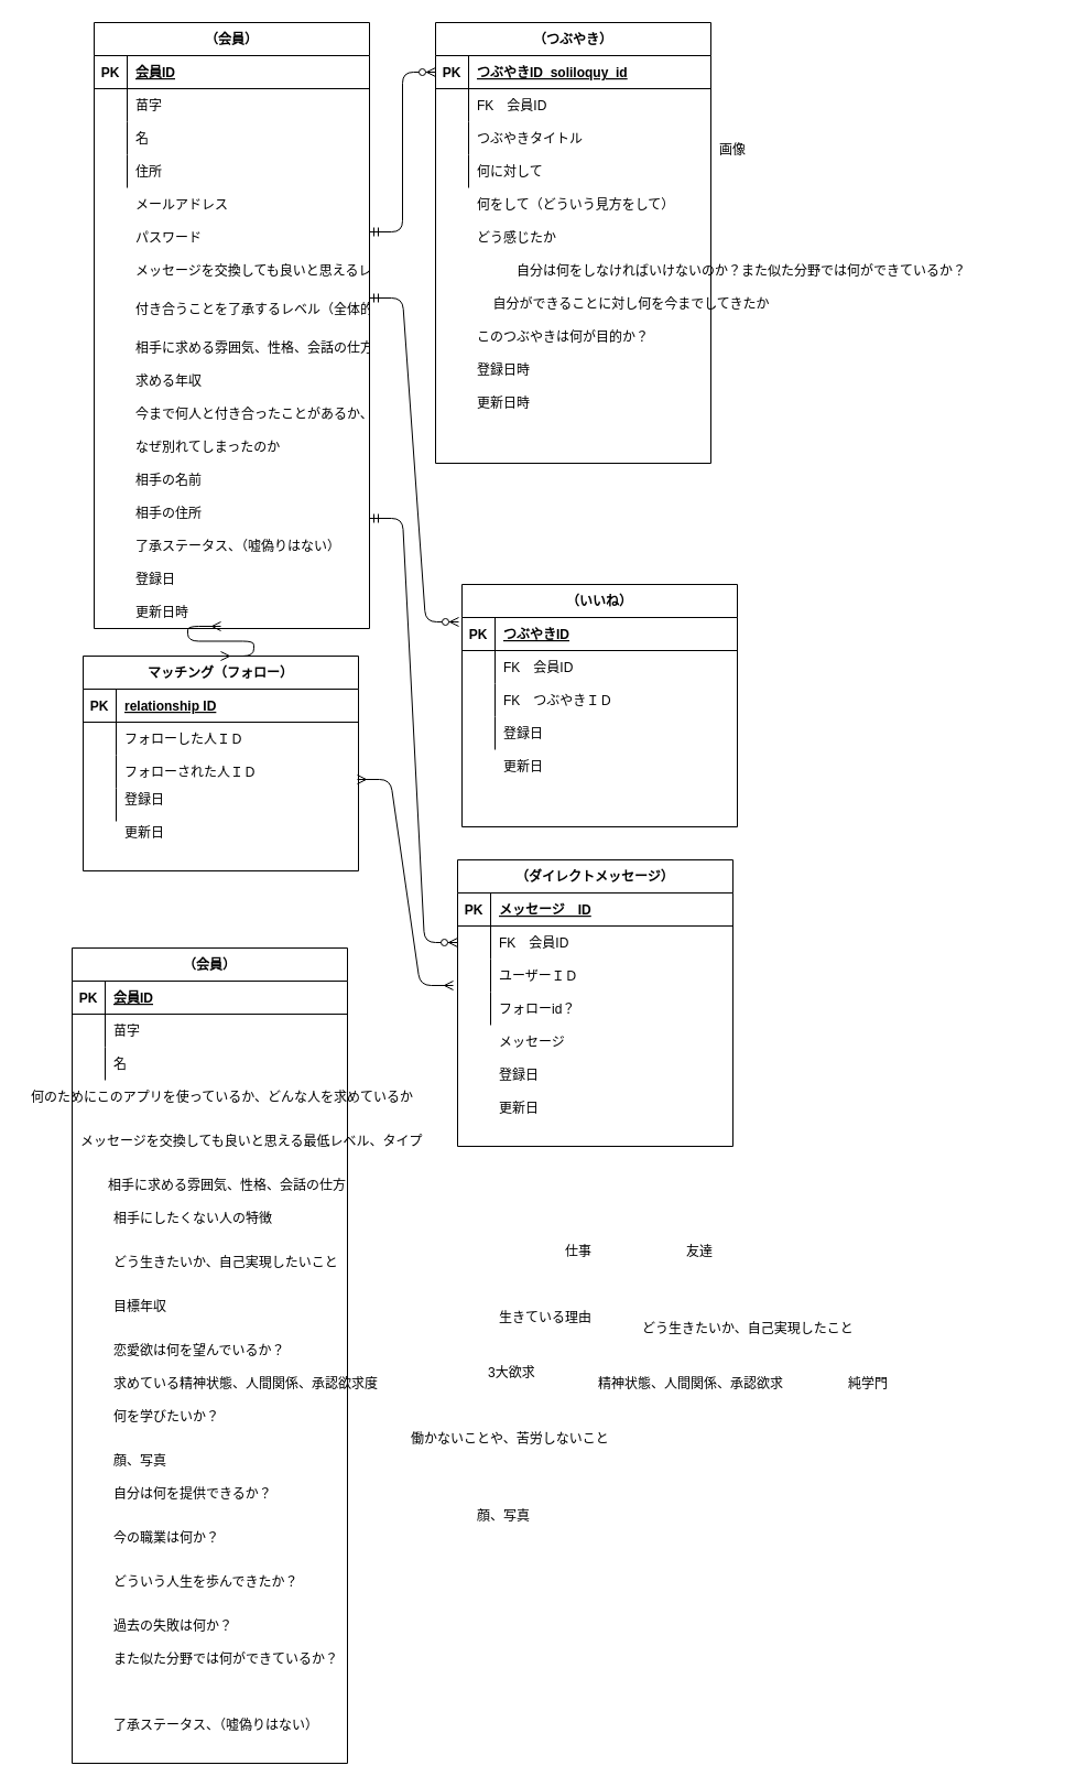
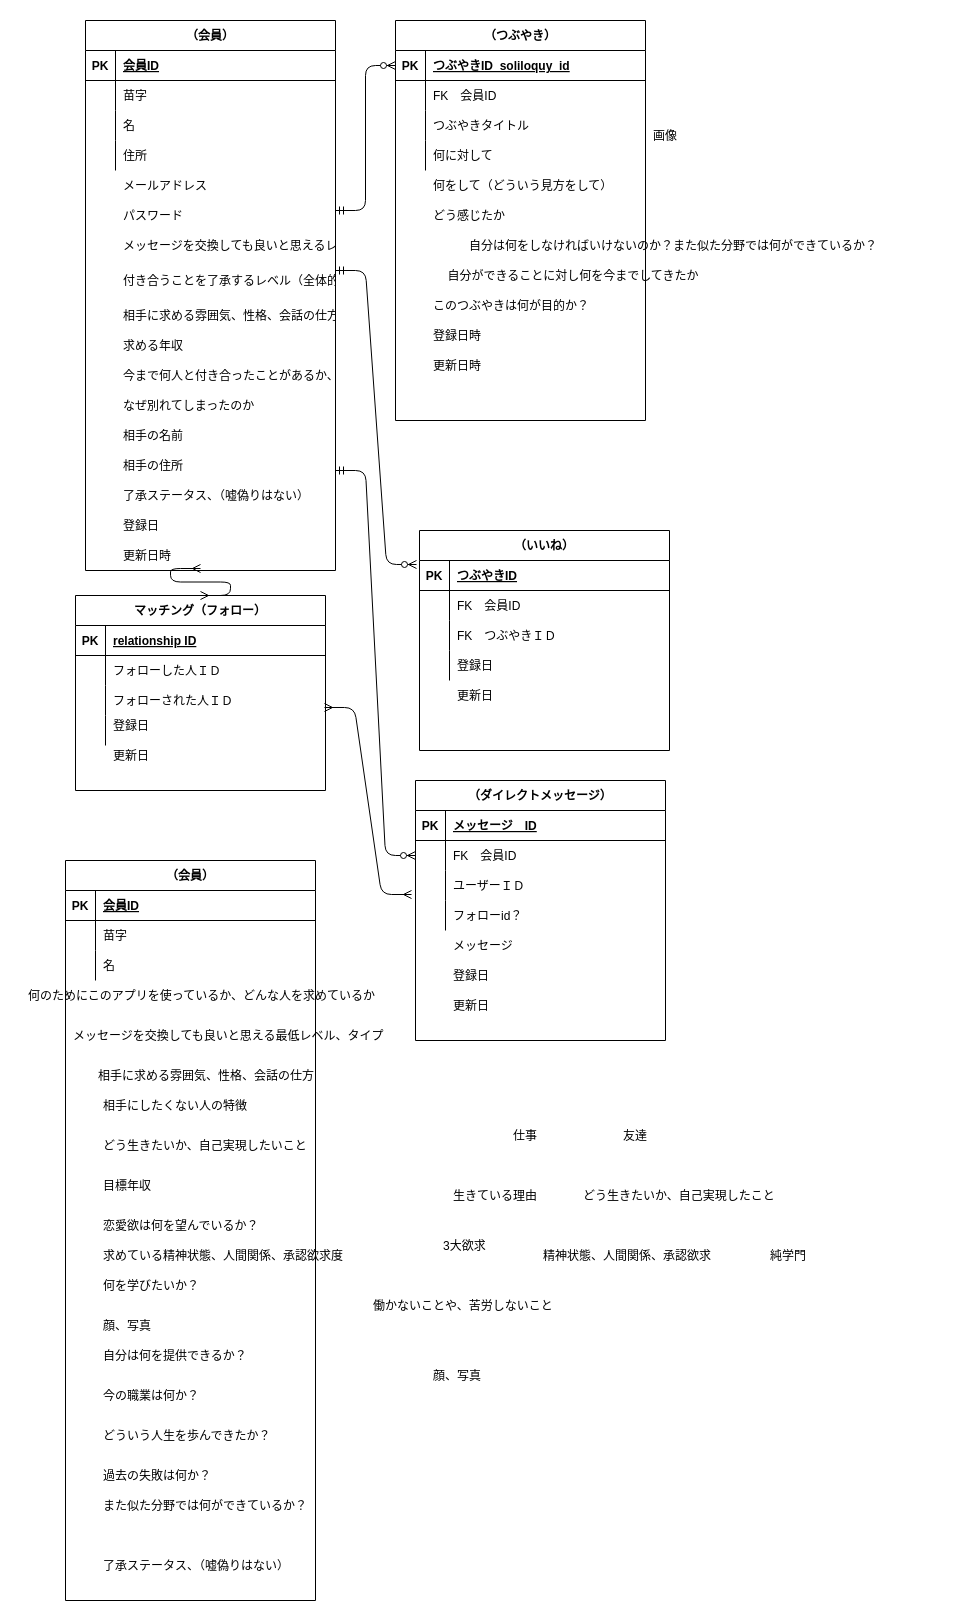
- <mxCell id="140" value="どう生きたいか、自己実現したこと" style="shape=partialRectangle;connectable=0;fillColor=none;top=0;left=0;bottom=0;right=0;align=left;spacingLeft=6;overflow=hidden;" vertex="1" parent="1"><mxGeometry x="575" y="1180" width="250" height="50" as="geometry" /></mxCell>
+ <mxCell id="140" value="どう生きたいか、自己実現したこと" style="shape=partialRectangle;connectable=0;fillColor=none;top=0;left=0;bottom=0;right=0;align=left;spacingLeft=6;overflow=hidden;" vertex="1" parent="1"><mxGeometry x="575" y="1180" width="250" height="30" as="geometry" /></mxCell>
